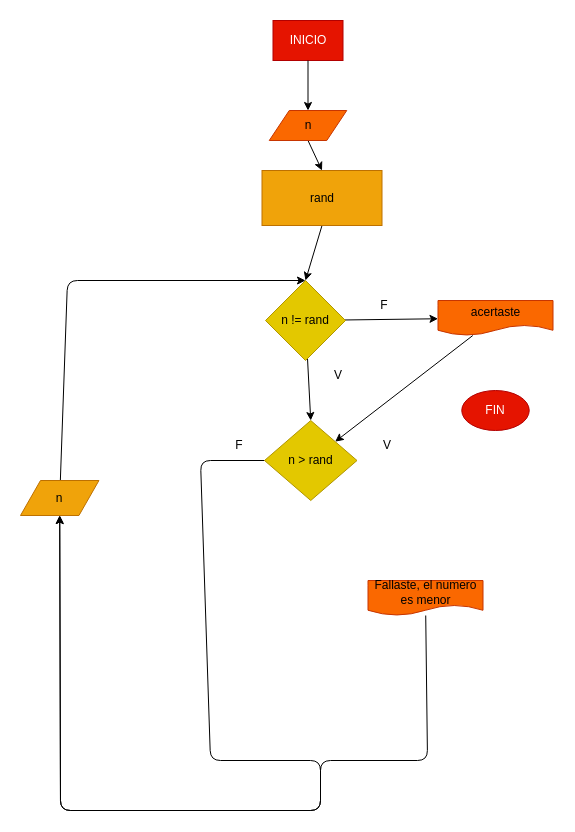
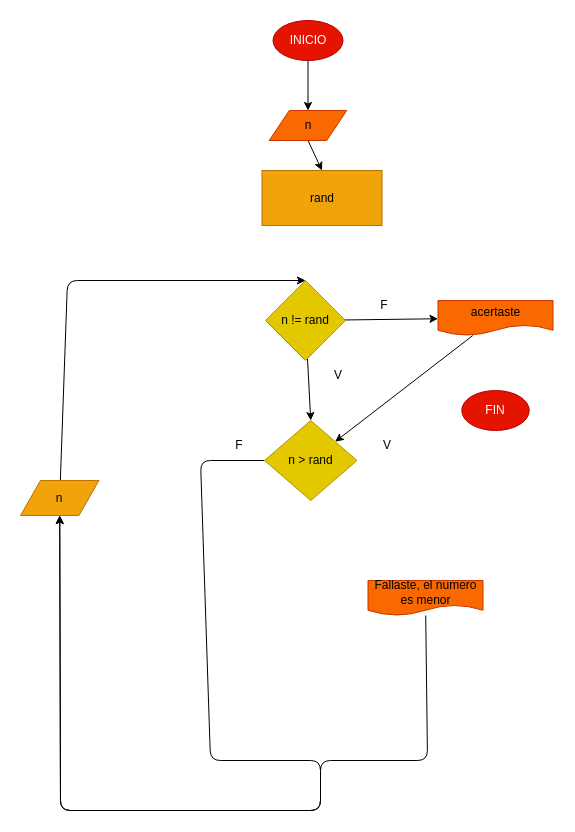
- <mxCell id="2" value="INICIO" style="whiteSpace=wrap;html=1;fillColor=#e51400;fontColor=#ffffff;strokeColor=#B20000;rounded=0;" parent="1" vertex="1"><mxGeometry x="272.5" y="20" width="70" height="40" as="geometry" /></mxCell>
+ <mxCell id="2" value="INICIO" style="ellipse;whiteSpace=wrap;html=1;fillColor=#e51400;fontColor=#ffffff;strokeColor=#B20000;" parent="1" vertex="1"><mxGeometry x="272.5" y="20" width="70" height="40" as="geometry" /></mxCell>
- <mxCell id="3" value="" style="edgeStyle=none;html=1;entryX=0.5;entryY=0;entryDx=0;entryDy=0;exitX=0.5;exitY=1;exitDx=0;exitDy=0;" parent="1" source="22" target="8" edge="1"><mxGeometry relative="1" as="geometry"><mxPoint x="306.6" y="210" as="targetPoint" /><mxPoint x="305" y="220" as="sourcePoint" /></mxGeometry></mxCell>
